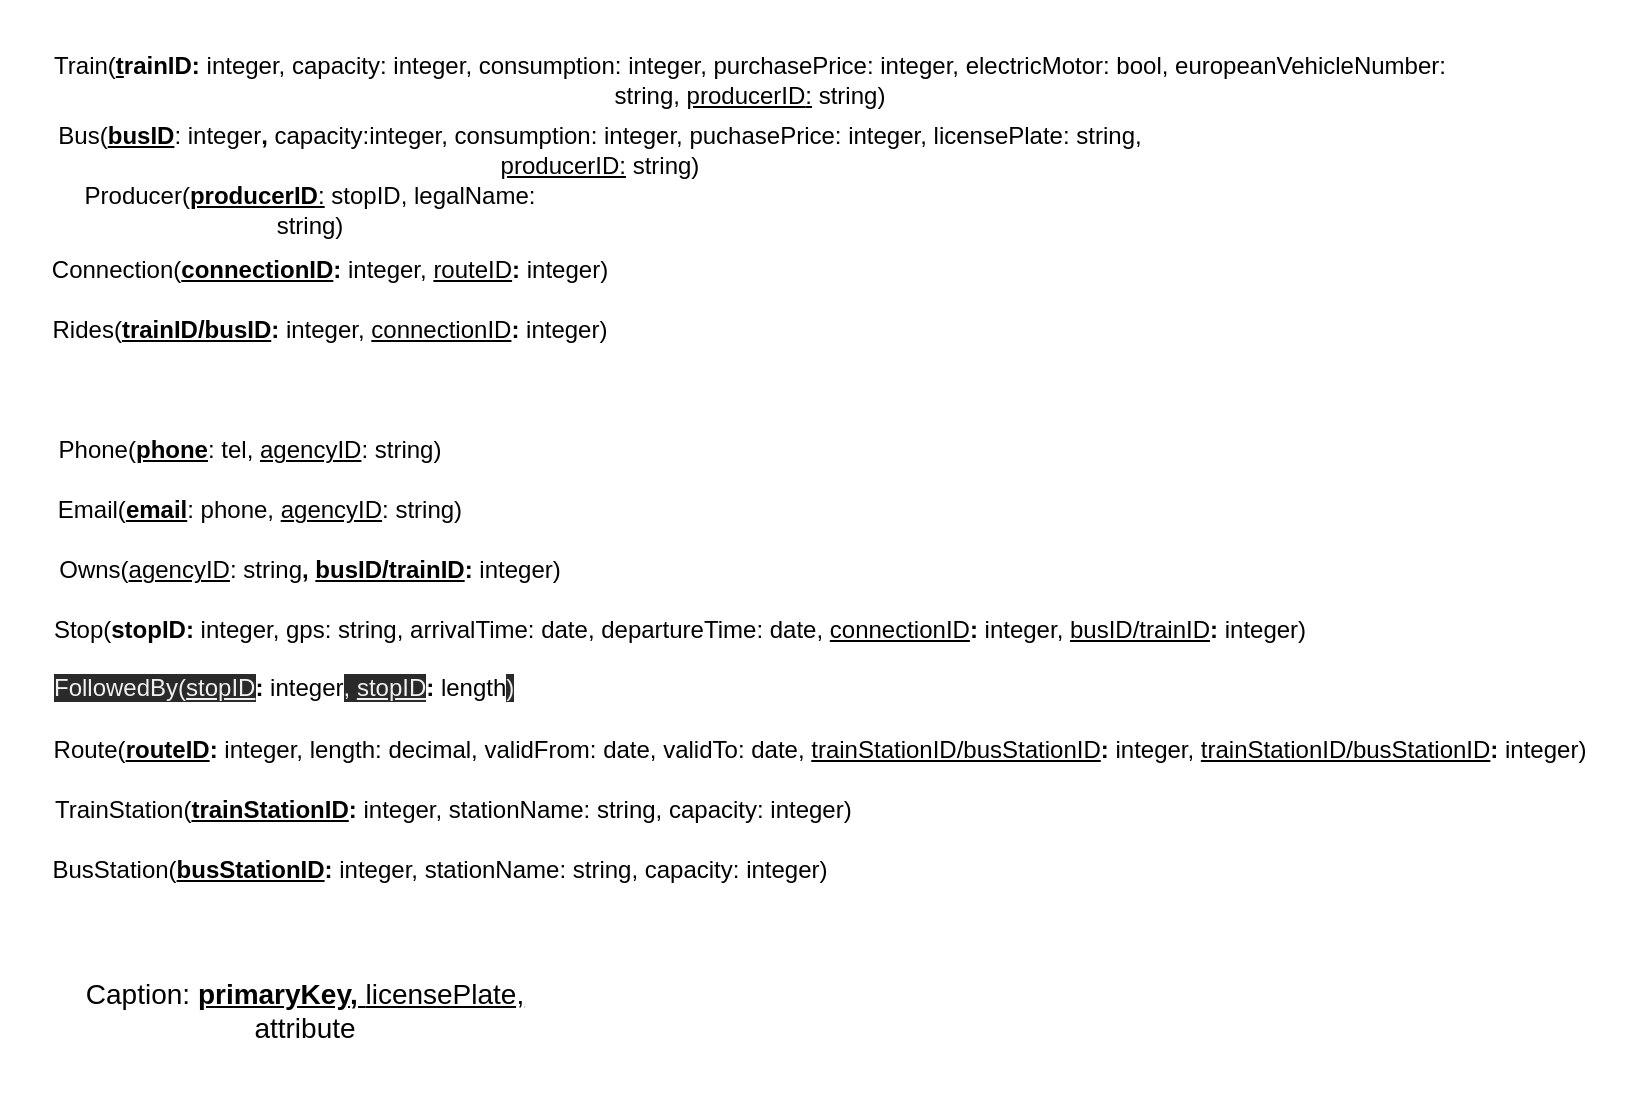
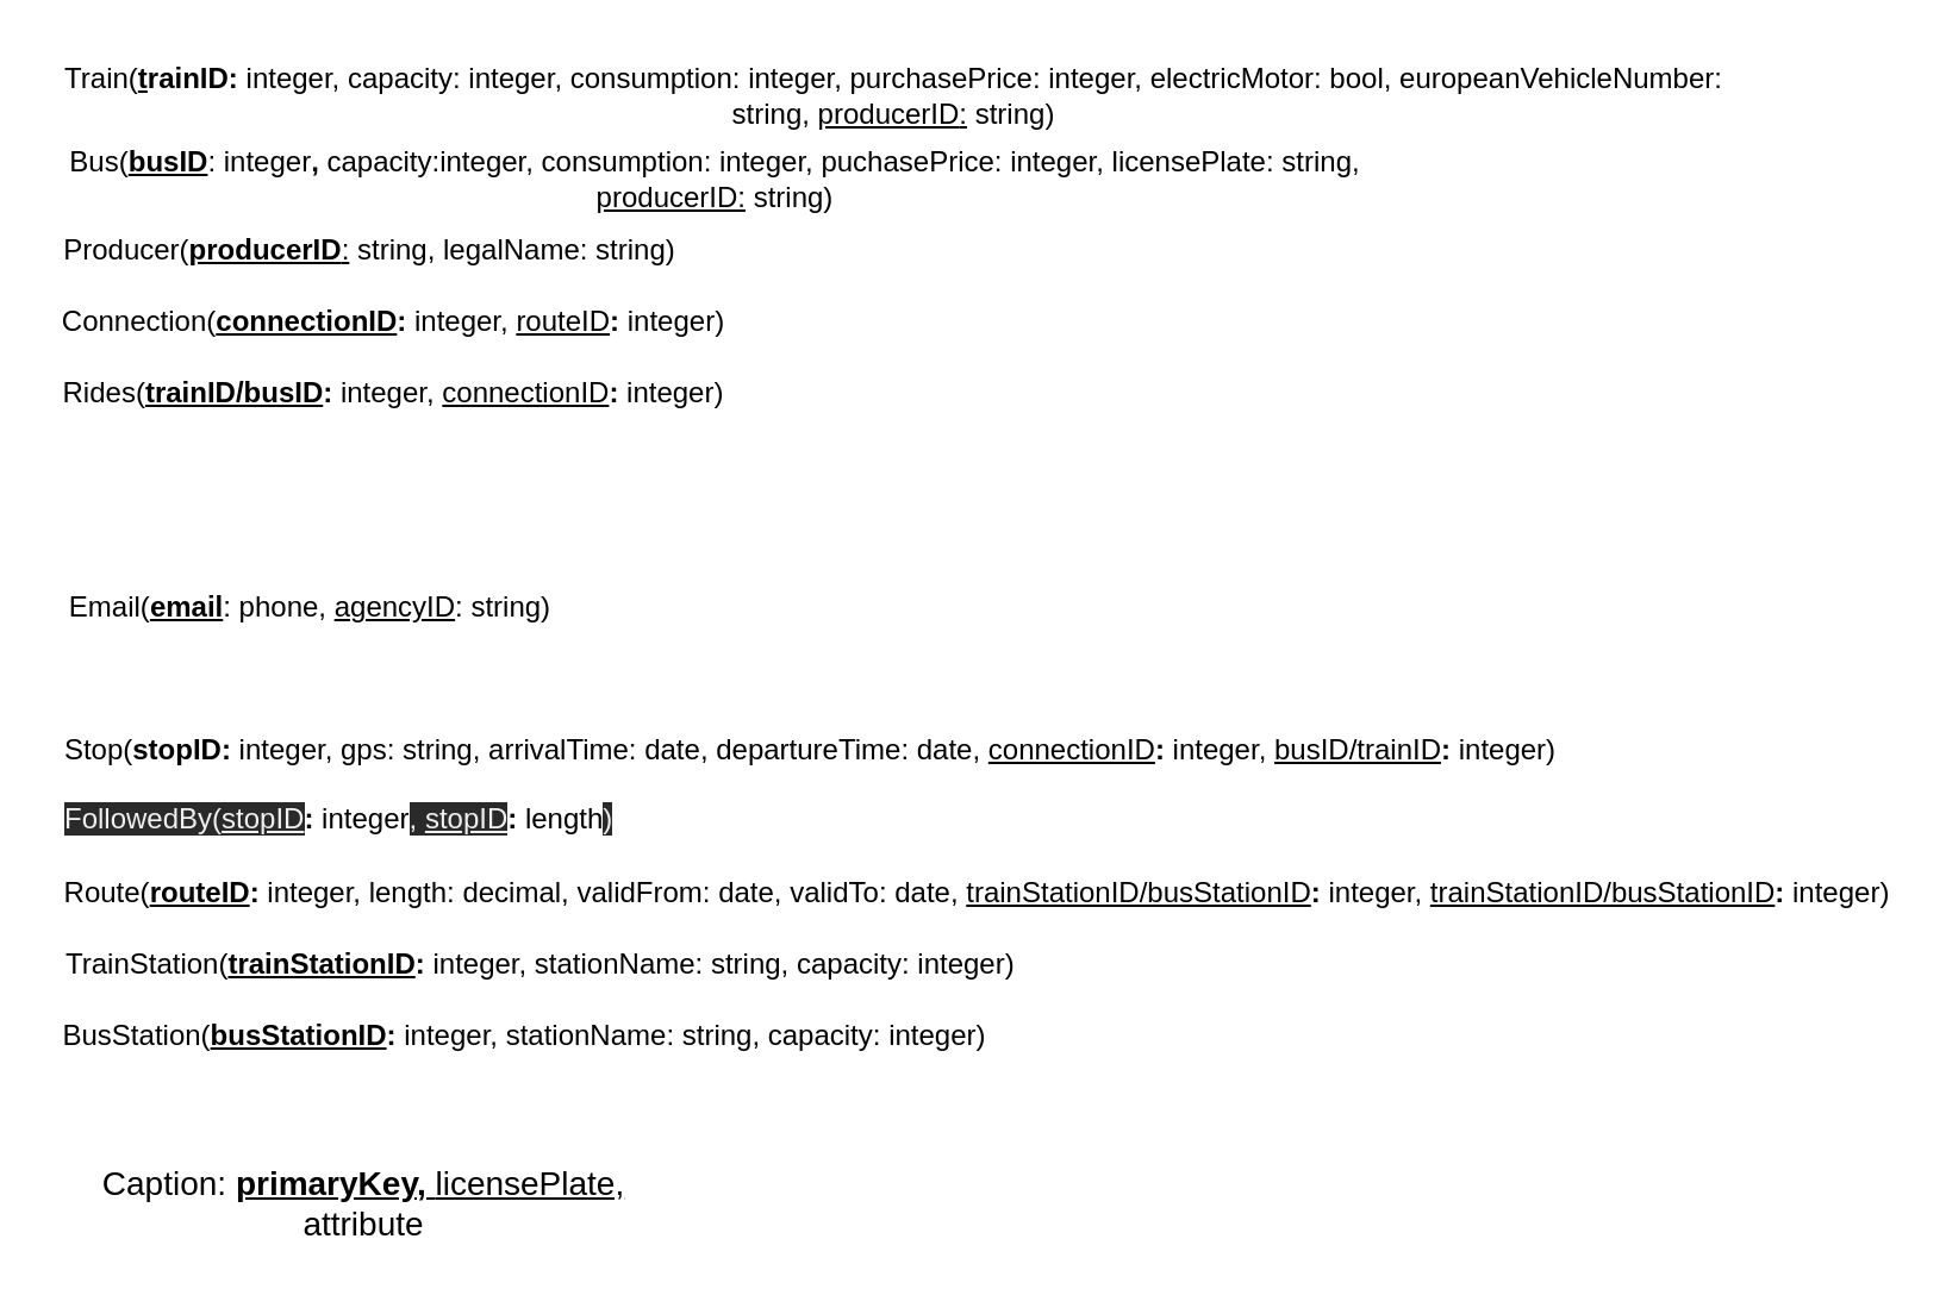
- <mxCell id="4" value="Producer(&lt;b&gt;&lt;u&gt;producerID&lt;/u&gt;&lt;/b&gt;&lt;u&gt;:&lt;/u&gt;&amp;nbsp;stopID, legalName: string)" style="text;html=1;strokeColor=none;fillColor=none;align=center;verticalAlign=middle;whiteSpace=wrap;rounded=0;" parent="1" vertex="1"><mxGeometry x="25" y="90" width="260" height="30" as="geometry" /></mxCell>
+ <mxCell id="4" value="Producer(&lt;b&gt;&lt;u&gt;producerID&lt;/u&gt;&lt;/b&gt;&lt;u&gt;:&lt;/u&gt;&amp;nbsp;string, legalName: string)" style="text;html=1;strokeColor=none;fillColor=none;align=center;verticalAlign=middle;whiteSpace=wrap;rounded=0;" parent="1" vertex="1"><mxGeometry x="25" y="90" width="260" height="30" as="geometry" /></mxCell>
- <mxCell id="7" value="Phone(&lt;b&gt;&lt;u&gt;phone&lt;/u&gt;&lt;/b&gt;: tel, &lt;u&gt;agencyID&lt;/u&gt;: string)" style="text;html=1;strokeColor=none;fillColor=none;align=center;verticalAlign=middle;whiteSpace=wrap;rounded=0;" parent="1" vertex="1"><mxGeometry x="25" y="210" width="200" height="30" as="geometry" /></mxCell>
- <mxCell id="9" value="Owns(&lt;u&gt;agencyID&lt;/u&gt;: string&lt;b&gt;, &lt;u&gt;busID/trainID&lt;/u&gt;&lt;/b&gt;&lt;b&gt;:&lt;/b&gt;&amp;nbsp;integer)" style="text;html=1;strokeColor=none;fillColor=none;align=center;verticalAlign=middle;whiteSpace=wrap;rounded=0;" parent="1" vertex="1"><mxGeometry x="25" y="270" width="260" height="30" as="geometry" /></mxCell>
